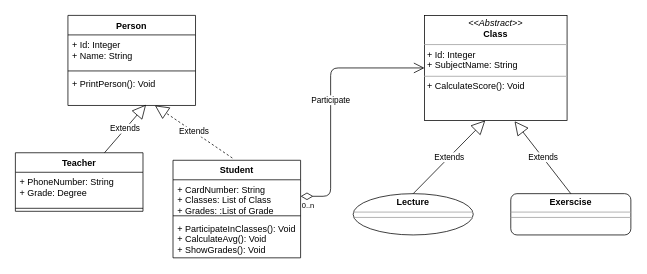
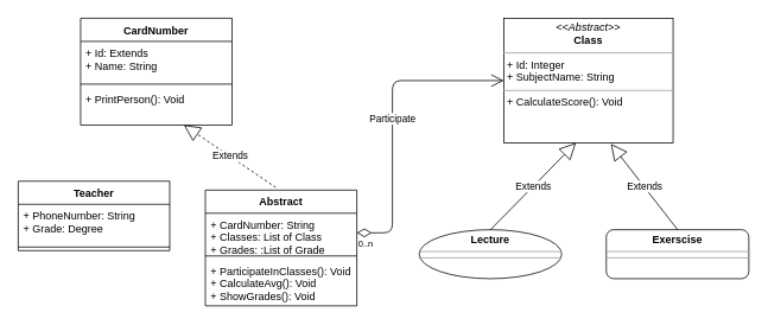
- <mxCell id="2" value="Person&#10;" style="swimlane;fontStyle=1;align=center;verticalAlign=top;childLayout=stackLayout;horizontal=1;startSize=26;horizontalStack=0;resizeParent=1;resizeParentMax=0;resizeLast=0;collapsible=1;marginBottom=0;" parent="1" vertex="1"><mxGeometry x="90" y="20" width="170" height="120" as="geometry" /></mxCell>
+ <mxCell id="2" value="CardNumber&#10;" style="swimlane;fontStyle=1;align=center;verticalAlign=top;childLayout=stackLayout;horizontal=1;startSize=26;horizontalStack=0;resizeParent=1;resizeParentMax=0;resizeLast=0;collapsible=1;marginBottom=0;" parent="1" vertex="1"><mxGeometry x="90" y="20" width="170" height="120" as="geometry" /></mxCell>
- <mxCell id="3" value="+ Id: Integer&#10;+ Name: String&#10;" style="text;strokeColor=none;fillColor=none;align=left;verticalAlign=top;spacingLeft=4;spacingRight=4;overflow=hidden;rotatable=0;points=[[0,0.5],[1,0.5]];portConstraint=eastwest;" parent="2" vertex="1"><mxGeometry y="26" width="170" height="44" as="geometry" /></mxCell>
+ <mxCell id="3" value="+ Id: Extends&#10;+ Name: String&#10;" style="text;strokeColor=none;fillColor=none;align=left;verticalAlign=top;spacingLeft=4;spacingRight=4;overflow=hidden;rotatable=0;points=[[0,0.5],[1,0.5]];portConstraint=eastwest;" parent="2" vertex="1"><mxGeometry y="26" width="170" height="44" as="geometry" /></mxCell>
- <mxCell id="14" value="Extends" style="endArrow=block;endSize=16;endFill=0;html=1;entryX=0.612;entryY=0.976;entryDx=0;entryDy=0;entryPerimeter=0;" parent="1" source="10" target="5" edge="1"><mxGeometry width="160" relative="1" as="geometry"><mxPoint x="20" y="400" as="sourcePoint" /><mxPoint x="180" y="400" as="targetPoint" /></mxGeometry></mxCell>
- <mxCell id="6" value="Student" style="swimlane;fontStyle=1;align=center;verticalAlign=top;childLayout=stackLayout;horizontal=1;startSize=26;horizontalStack=0;resizeParent=1;resizeParentMax=0;resizeLast=0;collapsible=1;marginBottom=0;" parent="1" vertex="1"><mxGeometry x="230" y="213" width="170" height="130" as="geometry" /></mxCell>
+ <mxCell id="6" value="Abstract" style="swimlane;fontStyle=1;align=center;verticalAlign=top;childLayout=stackLayout;horizontal=1;startSize=26;horizontalStack=0;resizeParent=1;resizeParentMax=0;resizeLast=0;collapsible=1;marginBottom=0;" parent="1" vertex="1"><mxGeometry x="230" y="213" width="170" height="130" as="geometry" /></mxCell>
